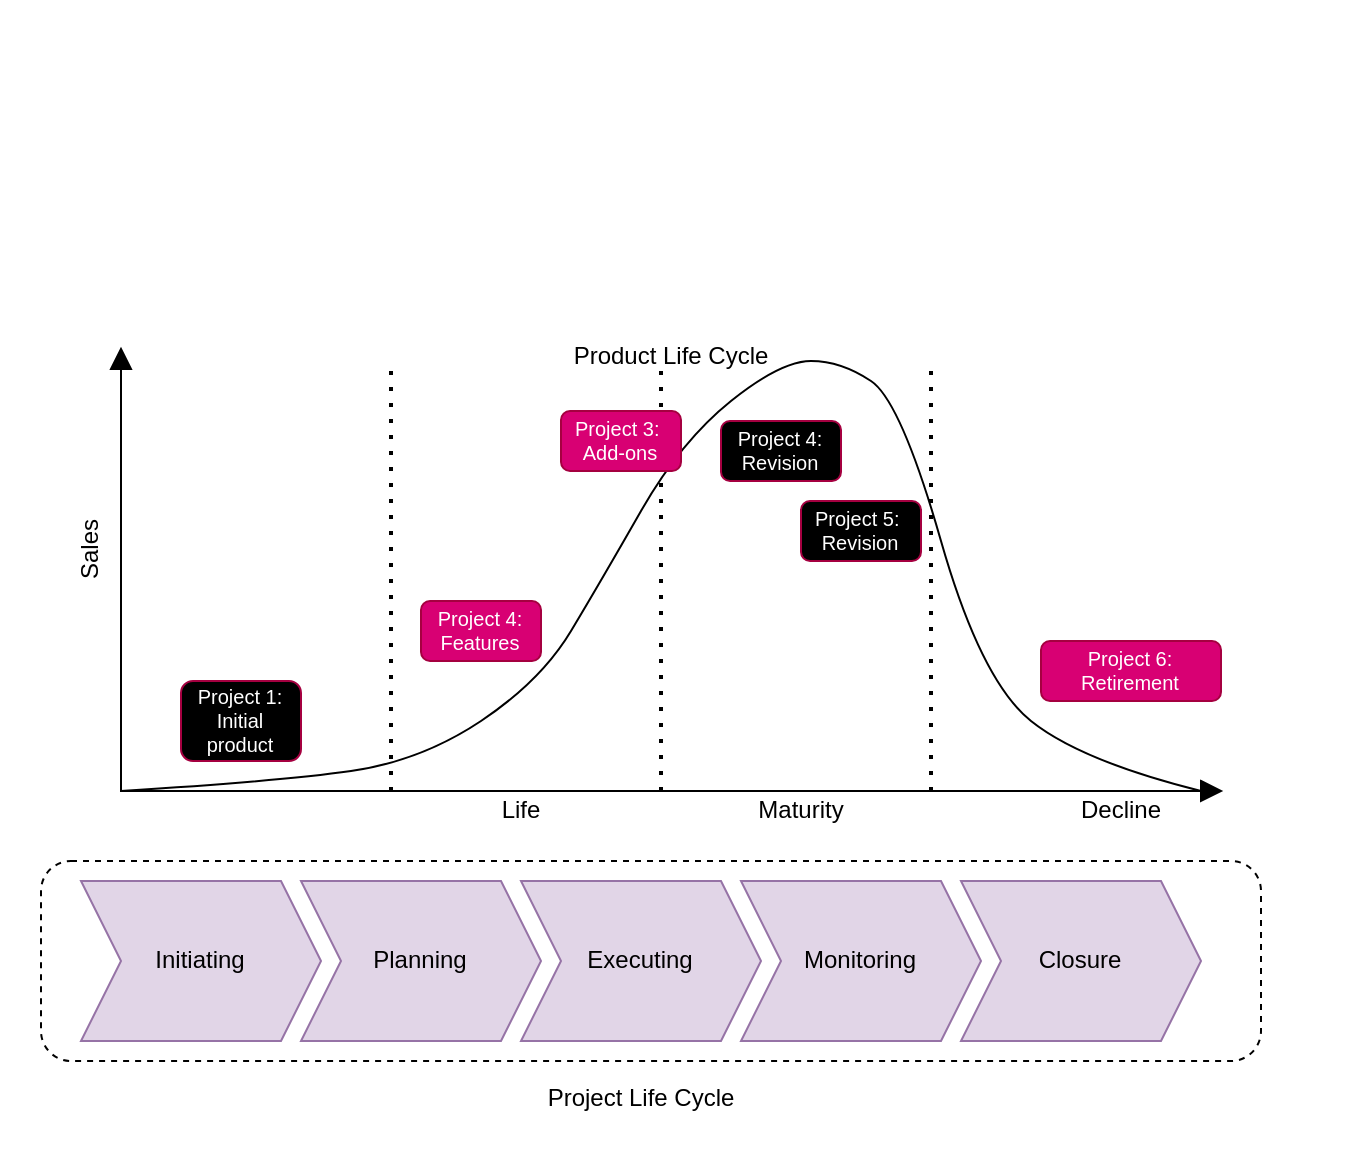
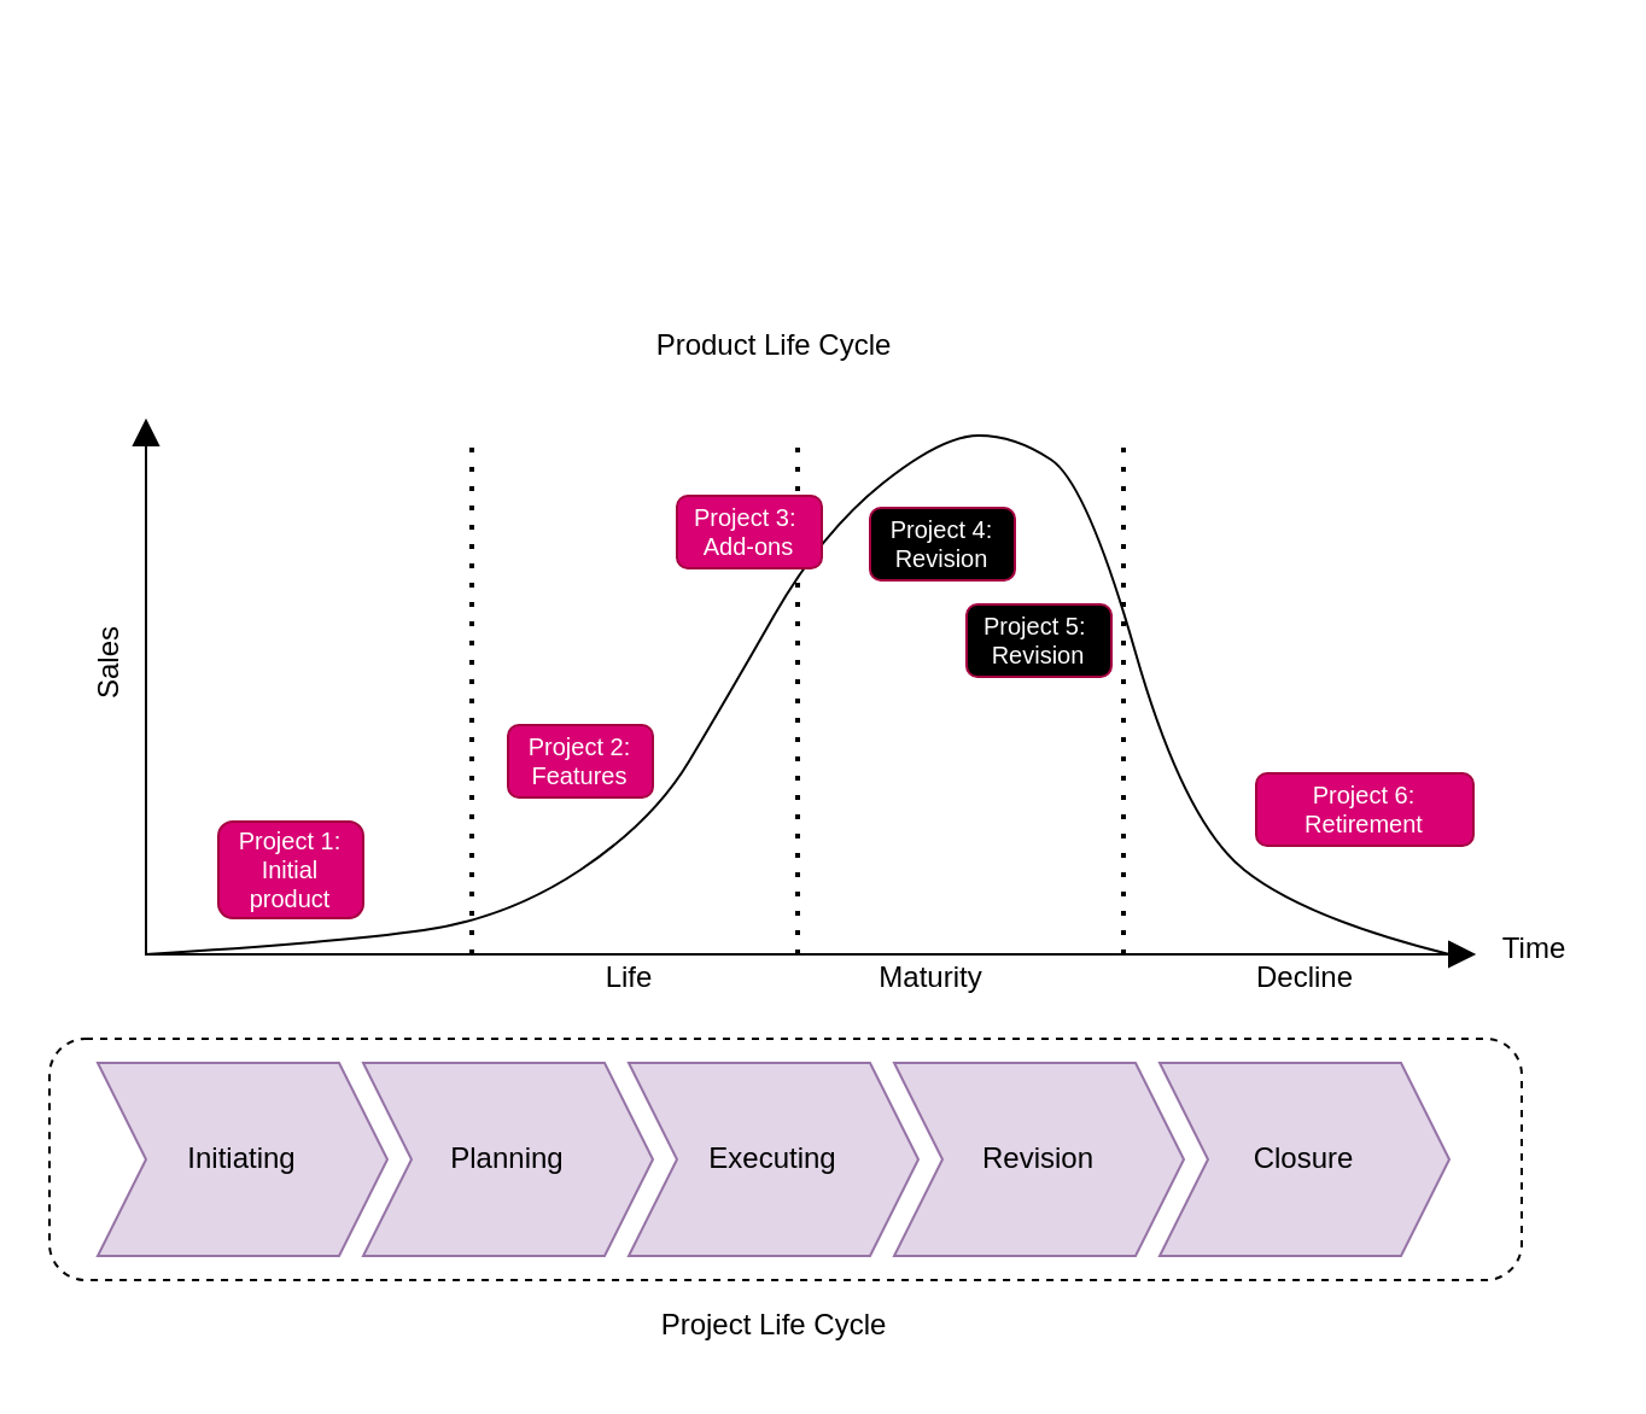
- <mxCell id="27" value="Product Life Cycle" style="text;html=1;align=center;verticalAlign=middle;resizable=0;points=[];autosize=1;strokeColor=none;fillColor=none;" parent="1" vertex="1"><mxGeometry x="275" y="163" width="120" height="30" as="geometry" /></mxCell>
+ <mxCell id="27" value="Product Life Cycle" style="text;html=1;align=center;verticalAlign=middle;resizable=0;points=[];autosize=1;strokeColor=none;fillColor=none;" parent="1" vertex="1"><mxGeometry x="260" y="128" width="120" height="30" as="geometry" /></mxCell>
- <mxCell id="17" value="Project 4: &lt;br&gt;Features" style="rounded=1;whiteSpace=wrap;html=1;fillColor=#d80073;fontColor=#ffffff;strokeColor=#A50040;fontSize=10;" parent="1" vertex="1"><mxGeometry x="210" y="300" width="60" height="30" as="geometry" /></mxCell>
+ <mxCell id="17" value="Project 2: &lt;br&gt;Features" style="rounded=1;whiteSpace=wrap;html=1;fillColor=#d80073;fontColor=#ffffff;strokeColor=#A50040;fontSize=10;" parent="1" vertex="1"><mxGeometry x="210" y="300" width="60" height="30" as="geometry" /></mxCell>
- <mxCell id="16" value="Project 1: &lt;br&gt;Initial product" style="rounded=1;whiteSpace=wrap;html=1;fillColor=#000000;fontColor=#ffffff;strokeColor=#A50040;fontSize=10;" parent="1" vertex="1"><mxGeometry x="90" y="340" width="60" height="40" as="geometry" /></mxCell>
+ <mxCell id="16" value="Project 1: &lt;br&gt;Initial product" style="rounded=1;whiteSpace=wrap;html=1;fillColor=#d80073;fontColor=#ffffff;strokeColor=#A50040;fontSize=10;" parent="1" vertex="1"><mxGeometry x="90" y="340" width="60" height="40" as="geometry" /></mxCell>
+ <mxCell id="23" value="Time" style="text;html=1;align=center;verticalAlign=middle;resizable=0;points=[];autosize=1;strokeColor=none;fillColor=none;" parent="1" vertex="1"><mxGeometry x="610" y="377.5" width="50" height="30" as="geometry" /></mxCell>
- <mxCell id="4" value="Maturity" style="text;html=1;align=center;verticalAlign=middle;resizable=0;points=[];autosize=1;strokeColor=none;fillColor=none;" parent="1" vertex="1"><mxGeometry x="365" y="390" width="70" height="30" as="geometry" /></mxCell>
+ <mxCell id="4" value="Maturity" style="text;html=1;align=center;verticalAlign=middle;resizable=0;points=[];autosize=1;strokeColor=none;fillColor=none;" parent="1" vertex="1"><mxGeometry x="350" y="390" width="70" height="30" as="geometry" /></mxCell>
- <mxCell id="5" value="Decline" style="text;html=1;align=center;verticalAlign=middle;resizable=0;points=[];autosize=1;strokeColor=none;fillColor=none;" parent="1" vertex="1"><mxGeometry x="530" y="390" width="60" height="30" as="geometry" /></mxCell>
+ <mxCell id="5" value="Decline" style="text;html=1;align=center;verticalAlign=middle;resizable=0;points=[];autosize=1;strokeColor=none;fillColor=none;" parent="1" vertex="1"><mxGeometry x="510" y="390" width="60" height="30" as="geometry" /></mxCell>
- <mxCell id="8" value="Monitoring" style="shape=step;perimeter=stepPerimeter;whiteSpace=wrap;html=1;fixedSize=1;fillColor=#e1d5e7;strokeColor=#9673a6;" parent="1" vertex="1"><mxGeometry x="370" y="440" width="120" height="80" as="geometry" /></mxCell>
+ <mxCell id="8" value="Revision" style="shape=step;perimeter=stepPerimeter;whiteSpace=wrap;html=1;fixedSize=1;fillColor=#e1d5e7;strokeColor=#9673a6;" parent="1" vertex="1"><mxGeometry x="370" y="440" width="120" height="80" as="geometry" /></mxCell>
